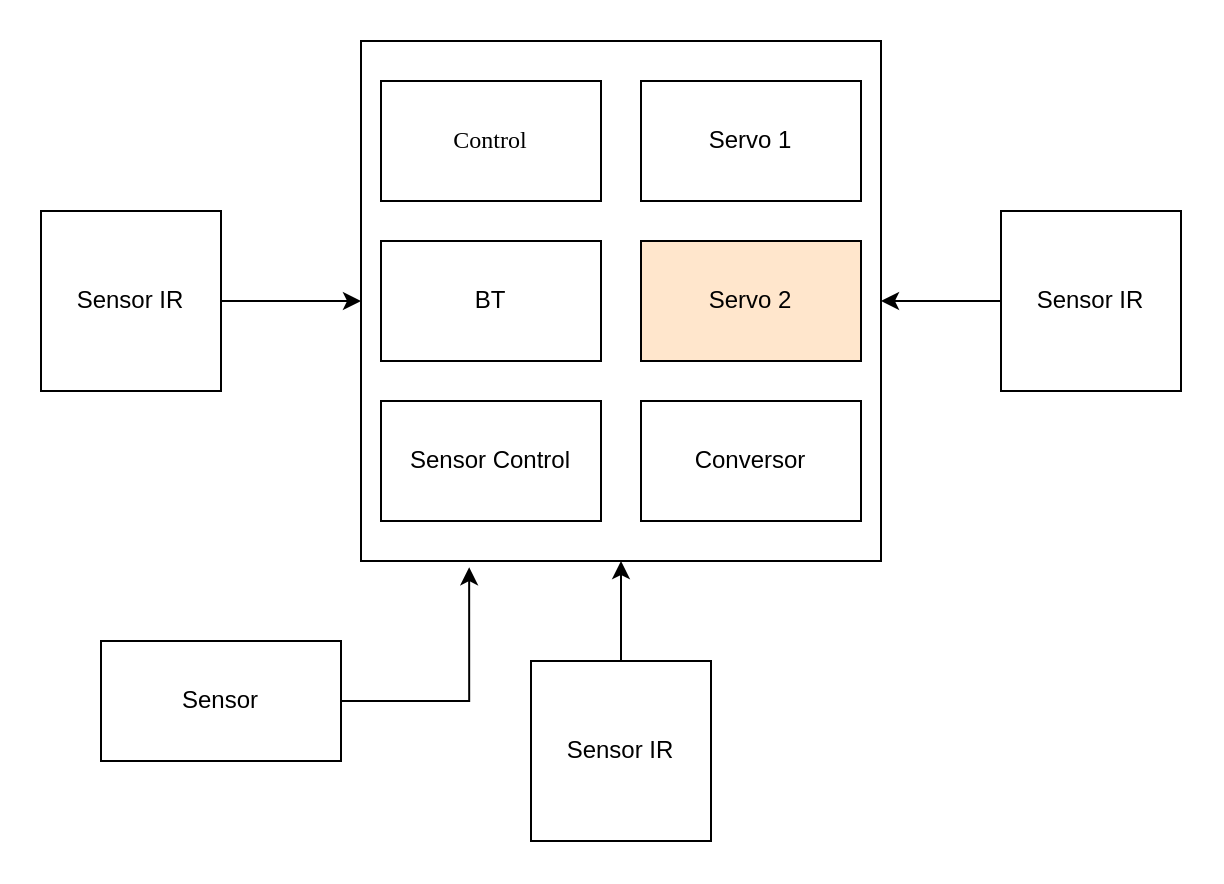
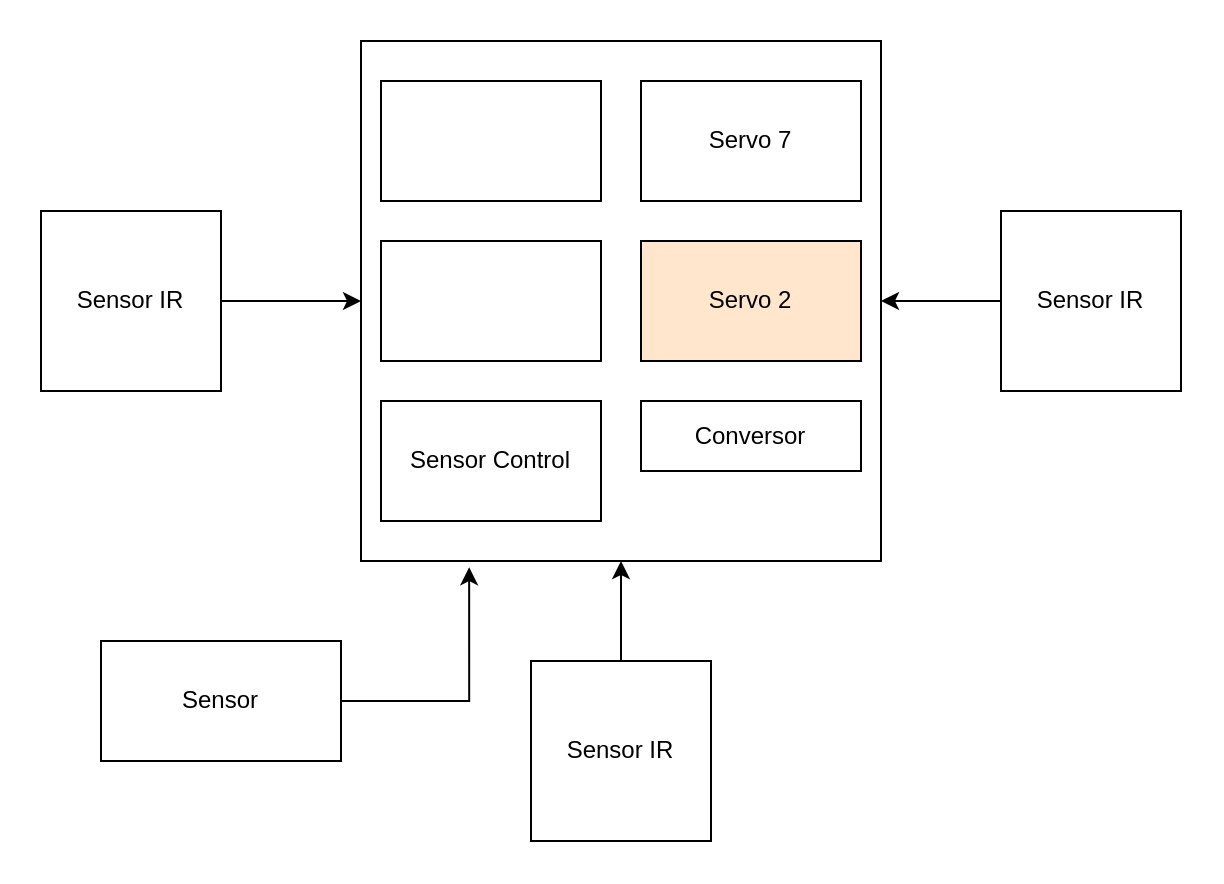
- <mxCell id="11" value="&lt;font face=&quot;Verdana&quot;&gt;Control&lt;/font&gt;" style="text;html=1;strokeColor=none;fillColor=none;align=center;verticalAlign=middle;whiteSpace=wrap;rounded=0;" parent="1" vertex="1"><mxGeometry x="200" y="50" width="90" height="40" as="geometry" /></mxCell>
- <mxCell id="14" value="Servo 1" style="text;html=1;strokeColor=none;fillColor=none;align=center;verticalAlign=middle;whiteSpace=wrap;rounded=0;" parent="1" vertex="1"><mxGeometry x="330" y="50" width="90" height="40" as="geometry" /></mxCell>
+ <mxCell id="14" value="Servo 7" style="text;html=1;strokeColor=none;fillColor=none;align=center;verticalAlign=middle;whiteSpace=wrap;rounded=0;" parent="1" vertex="1"><mxGeometry x="330" y="50" width="90" height="40" as="geometry" /></mxCell>
- <mxCell id="12" value="BT" style="text;html=1;strokeColor=none;fillColor=none;align=center;verticalAlign=middle;whiteSpace=wrap;rounded=0;" parent="1" vertex="1"><mxGeometry x="200" y="130" width="90" height="40" as="geometry" /></mxCell>
- <mxCell id="10" value="Conversor" style="rounded=0;whiteSpace=wrap;html=1;" parent="1" vertex="1"><mxGeometry x="320" y="200" width="110" height="60" as="geometry" /></mxCell>
+ <mxCell id="10" value="Conversor" style="rounded=0;whiteSpace=wrap;html=1;" parent="1" vertex="1"><mxGeometry x="320" y="200" width="110" height="35" as="geometry" /></mxCell>
